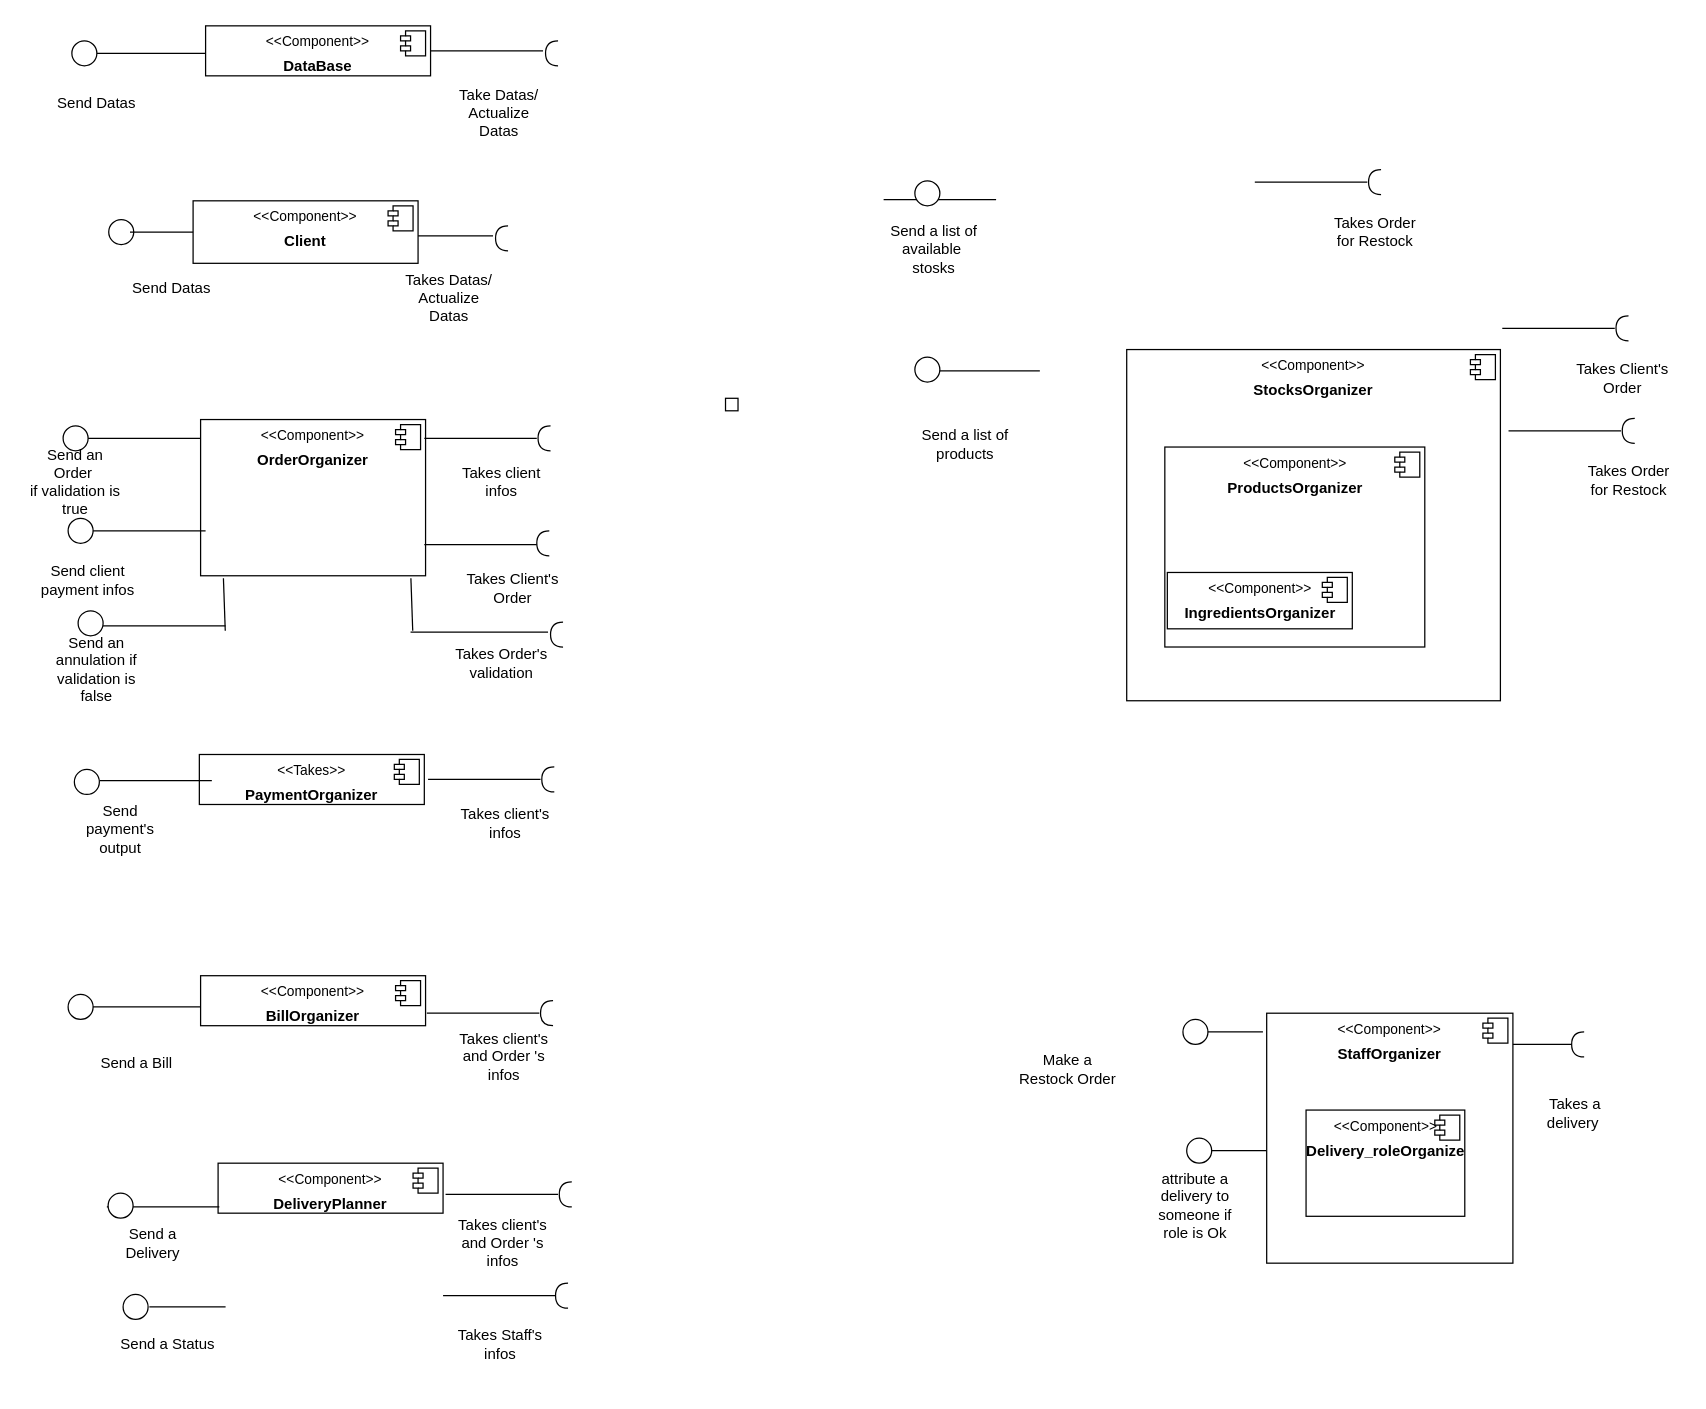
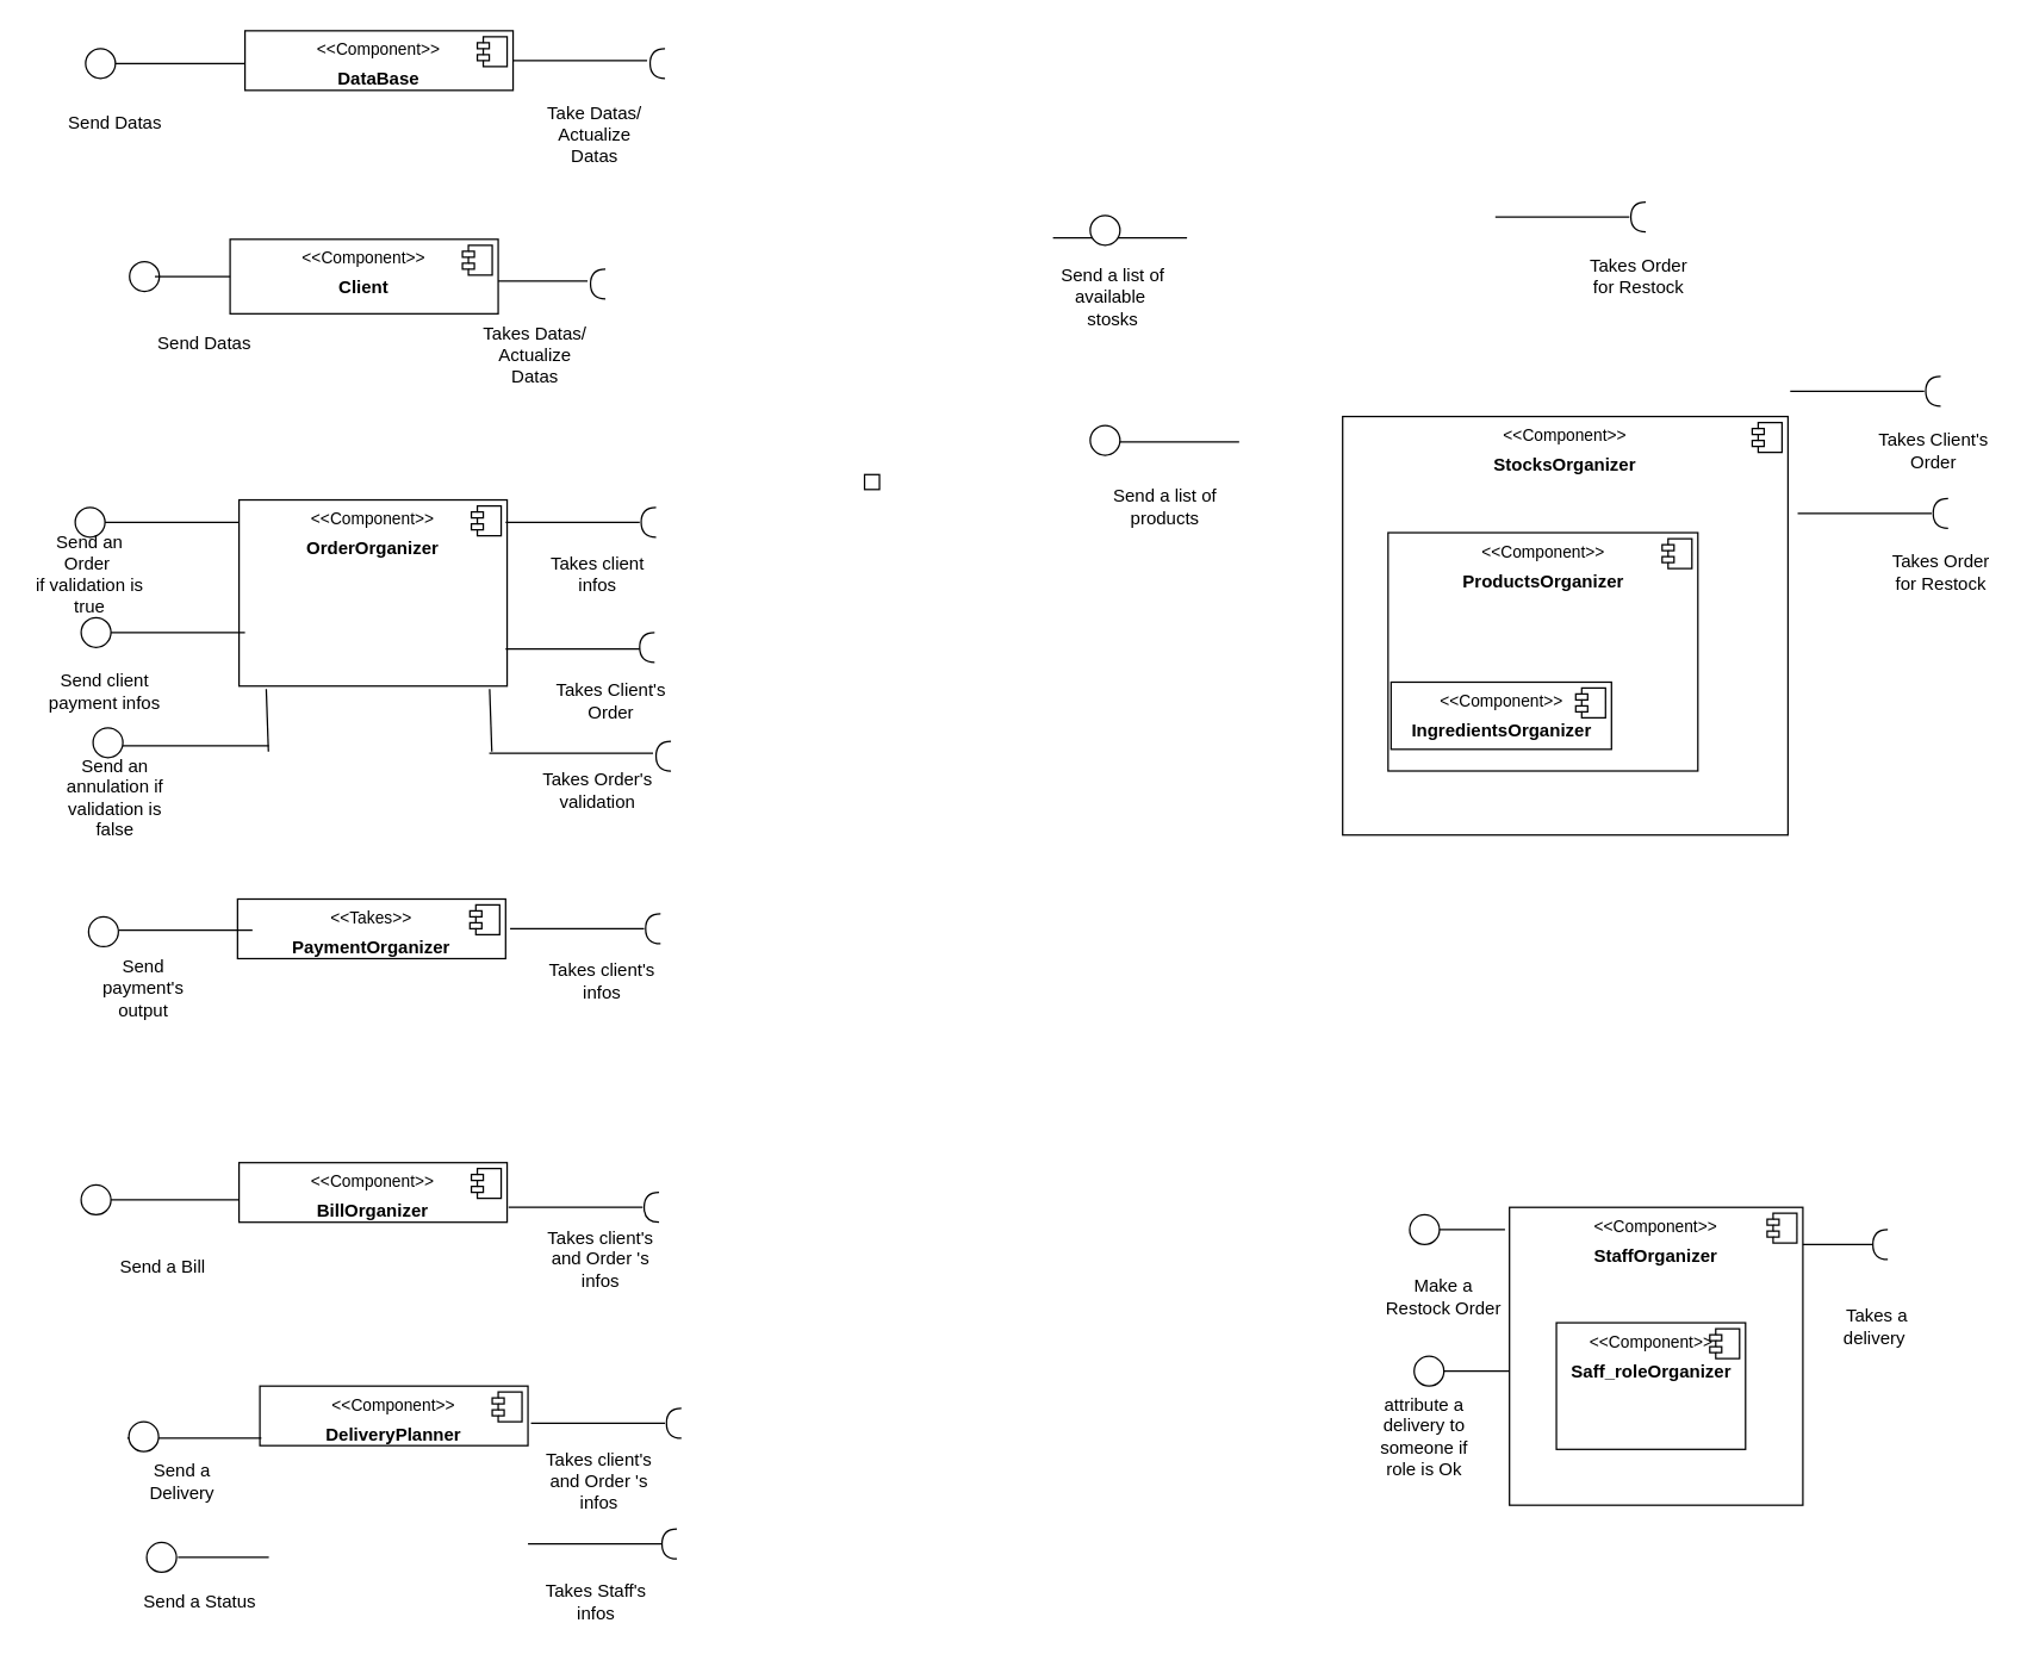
- <mxCell id="79" value="Send a list of products" style="text;html=1;strokeColor=none;fillColor=none;align=center;verticalAlign=middle;whiteSpace=wrap;rounded=0;" vertex="1" parent="1"><mxGeometry x="731.5" y="325" width="80" height="60" as="geometry" /></mxCell>
+ <mxCell id="79" value="Send a list of products" style="text;html=1;strokeColor=none;fillColor=none;align=center;verticalAlign=middle;whiteSpace=wrap;rounded=0;" vertex="1" parent="1"><mxGeometry x="741.5" y="310" width="80" height="60" as="geometry" /></mxCell>
- <mxCell id="85" value="Make&amp;nbsp;a Restock Order" style="text;html=1;strokeColor=none;fillColor=none;align=center;verticalAlign=middle;whiteSpace=wrap;rounded=0;" vertex="1" parent="1"><mxGeometry x="814" y="825" width="80" height="60" as="geometry" /></mxCell>
+ <mxCell id="85" value="Make&amp;nbsp;a Restock Order" style="text;html=1;strokeColor=none;fillColor=none;align=center;verticalAlign=middle;whiteSpace=wrap;rounded=0;" vertex="1" parent="1"><mxGeometry x="929" y="840" width="80" height="60" as="geometry" /></mxCell>
- <mxCell id="97" value="&lt;p style=&quot;margin: 0px ; margin-top: 6px ; text-align: center&quot;&gt;&lt;font style=&quot;font-size: 11px&quot;&gt;&amp;lt;&amp;lt;Component&amp;gt;&amp;gt;&lt;/font&gt;&lt;/p&gt;&lt;p style=&quot;margin: 0px ; margin-top: 6px ; text-align: center&quot;&gt;&lt;b&gt;Delivery_roleOrganizer&lt;/b&gt;&lt;/p&gt;&lt;p style=&quot;margin: 0px ; margin-left: 8px&quot;&gt;&lt;br&gt;&lt;/p&gt;" style="align=left;overflow=fill;html=1;" vertex="1" parent="1"><mxGeometry x="1044.5" y="887.5" width="127" height="85" as="geometry" /></mxCell>
+ <mxCell id="97" value="&lt;p style=&quot;margin: 0px ; margin-top: 6px ; text-align: center&quot;&gt;&lt;font style=&quot;font-size: 11px&quot;&gt;&amp;lt;&amp;lt;Component&amp;gt;&amp;gt;&lt;/font&gt;&lt;/p&gt;&lt;p style=&quot;margin: 0px ; margin-top: 6px ; text-align: center&quot;&gt;&lt;b&gt;Saff_roleOrganizer&lt;/b&gt;&lt;/p&gt;&lt;p style=&quot;margin: 0px ; margin-left: 8px&quot;&gt;&lt;br&gt;&lt;/p&gt;" style="align=left;overflow=fill;html=1;" vertex="1" parent="1"><mxGeometry x="1044.5" y="887.5" width="127" height="85" as="geometry" /></mxCell>
